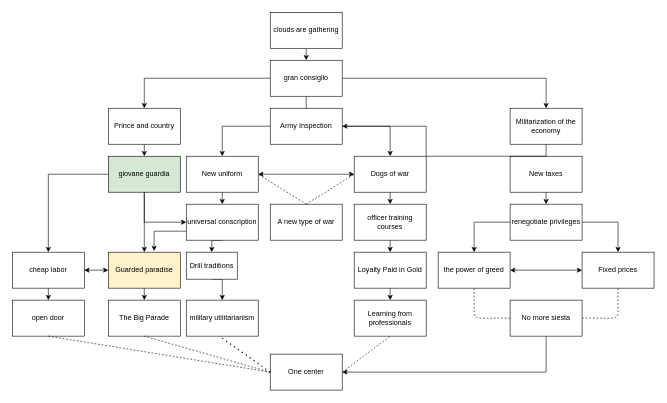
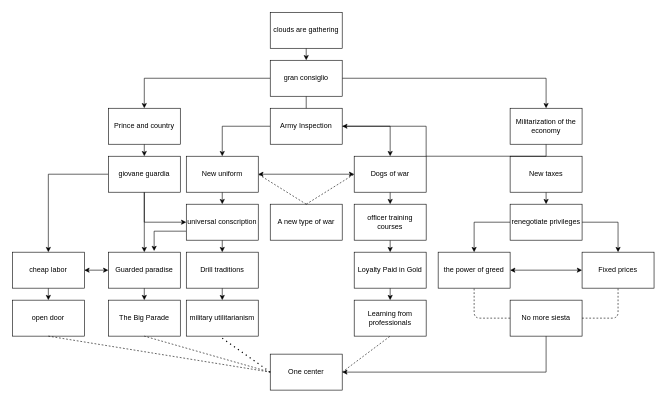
- <mxCell id="30" value="giovane guardia" style="rounded=0;whiteSpace=wrap;html=1;fillColor=#d5e8d4;" vertex="1" parent="1"><mxGeometry x="180" y="260" width="120" height="60" as="geometry" /></mxCell>
+ <mxCell id="30" value="giovane guardia" style="rounded=0;whiteSpace=wrap;html=1;" vertex="1" parent="1"><mxGeometry x="180" y="260" width="120" height="60" as="geometry" /></mxCell>
- <mxCell id="41" value="Drill traditions" style="rounded=0;whiteSpace=wrap;html=1;" vertex="1" parent="1"><mxGeometry x="310" y="420" width="85" height="45" as="geometry" /></mxCell>
+ <mxCell id="41" value="Drill traditions" style="rounded=0;whiteSpace=wrap;html=1;" vertex="1" parent="1"><mxGeometry x="310" y="420" width="120" height="60" as="geometry" /></mxCell>
- <mxCell id="24" value="Guarded paradise" style="rounded=0;whiteSpace=wrap;html=1;fillColor=#fff2cc;" vertex="1" parent="1"><mxGeometry x="180" y="420" width="120" height="60" as="geometry" /></mxCell>
+ <mxCell id="24" value="Guarded paradise" style="rounded=0;whiteSpace=wrap;html=1;" vertex="1" parent="1"><mxGeometry x="180" y="420" width="120" height="60" as="geometry" /></mxCell>
